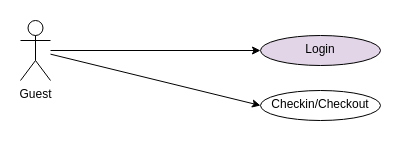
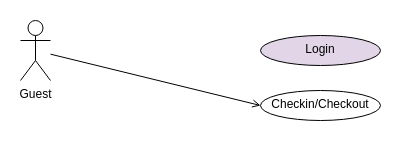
- <mxCell id="2" value="" style="edgeStyle=orthogonalEdgeStyle;rounded=0;orthogonalLoop=1;jettySize=auto;html=1;" edge="1" parent="1" source="4" target="5"><mxGeometry relative="1" as="geometry" /></mxCell>
- <mxCell id="3" style="rounded=0;orthogonalLoop=1;jettySize=auto;html=1;entryX=0;entryY=0.5;entryDx=0;entryDy=0;" edge="1" parent="1" source="4" target="6"><mxGeometry relative="1" as="geometry" /></mxCell>
+ <mxCell id="3" style="rounded=0;orthogonalLoop=1;jettySize=auto;html=1;entryX=0;entryY=0.5;entryDx=0;entryDy=0;endArrow=open;" edge="1" parent="1" source="4" target="6"><mxGeometry relative="1" as="geometry" /></mxCell>
